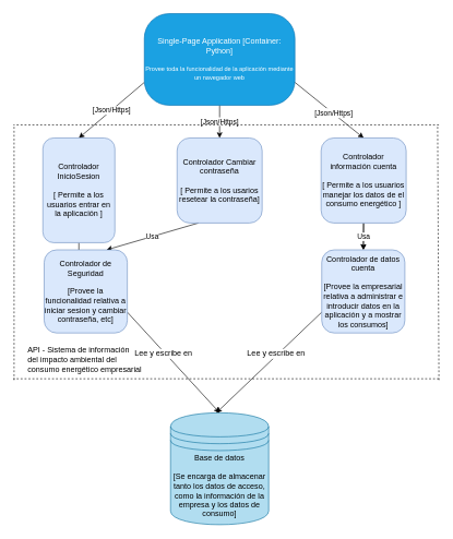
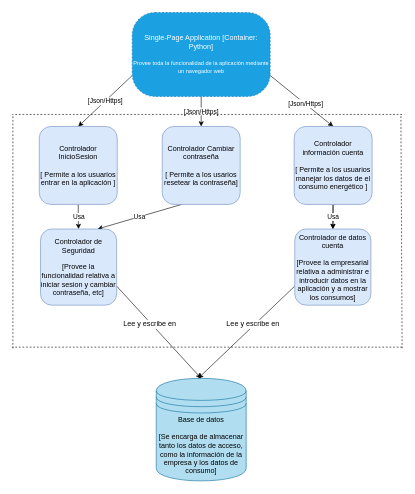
- <mxCell id="6" value="&lt;div class=&quot;page&quot; title=&quot;Page 1&quot;&gt;&lt;div class=&quot;section&quot; style=&quot;&quot;&gt;&lt;div class=&quot;layoutArea&quot;&gt;&lt;div class=&quot;column&quot;&gt;&lt;p&gt;&lt;span style=&quot;font-size: 9pt ; font-family: &amp;quot;helvetica&amp;quot;&quot;&gt;Single-Page Application [Container: Python]&lt;/span&gt;&lt;/p&gt;&lt;p&gt;&lt;span style=&quot;font-size: 7pt ; font-family: &amp;quot;helvetica&amp;quot;&quot;&gt;Provee toda la funcionalidad de la aplicación mediante un navegador web&lt;/span&gt;&lt;/p&gt;&lt;/div&gt;&lt;/div&gt;&lt;/div&gt;&lt;/div&gt;" style="rounded=1;whiteSpace=wrap;html=1;arcSize=27;fillColor=#1ba1e2;strokeColor=#006EAF;labelBackgroundColor=none;fontColor=#ffffff;" parent="1" vertex="1"><mxGeometry x="220" y="20" width="230" height="140" as="geometry" /></mxCell>
+ <mxCell id="6" value="&lt;div class=&quot;page&quot; title=&quot;Page 1&quot;&gt;&lt;div class=&quot;section&quot; style=&quot;&quot;&gt;&lt;div class=&quot;layoutArea&quot;&gt;&lt;div class=&quot;column&quot;&gt;&lt;p&gt;&lt;span style=&quot;font-size: 9pt ; font-family: &amp;quot;helvetica&amp;quot;&quot;&gt;Single-Page Application [Container: Python]&lt;/span&gt;&lt;/p&gt;&lt;p&gt;&lt;span style=&quot;font-size: 7pt ; font-family: &amp;quot;helvetica&amp;quot;&quot;&gt;Provee toda la funcionalidad de la aplicación mediante un navegador web&lt;/span&gt;&lt;/p&gt;&lt;/div&gt;&lt;/div&gt;&lt;/div&gt;&lt;/div&gt;" style="rounded=1;whiteSpace=wrap;html=1;arcSize=27;fillColor=#1ba1e2;strokeColor=#006EAF;labelBackgroundColor=none;fontColor=#ffffff;dashed=1;" parent="1" vertex="1"><mxGeometry x="220" y="20" width="230" height="140" as="geometry" /></mxCell>
- <mxCell id="9" value="&lt;div&gt;Controlador InicioSesion&lt;/div&gt;&lt;div&gt;&lt;br&gt;&lt;/div&gt;&lt;div&gt;[ Permite a los usuarios entrar en la aplicación ]&lt;br&gt;&lt;/div&gt;" style="whiteSpace=wrap;html=1;aspect=fixed;rounded=1;fillColor=#dae8fc;strokeColor=#6c8ebf;" parent="1" vertex="1"><mxGeometry x="65" y="210" width="110" height="160" as="geometry" /></mxCell>
+ <mxCell id="9" value="&lt;div&gt;Controlador InicioSesion&lt;/div&gt;&lt;div&gt;&lt;br&gt;&lt;/div&gt;&lt;div&gt;[ Permite a los usuarios entrar en la aplicación ]&lt;br&gt;&lt;/div&gt;" style="whiteSpace=wrap;html=1;aspect=fixed;rounded=1;fillColor=#dae8fc;strokeColor=#6c8ebf;" parent="1" vertex="1"><mxGeometry x="65" y="210" width="130" height="130" as="geometry" /></mxCell>
- <mxCell id="25" value="&lt;div&gt;API - Sistema de información&lt;/div&gt;&lt;div&gt;del impacto ambiental del&lt;/div&gt;&lt;div&gt;consumo energético empresarial&lt;/div&gt;" style="text;html=1;resizable=0;points=[];autosize=1;align=left;verticalAlign=top;spacingTop=-4;" parent="1" vertex="1"><mxGeometry x="40" y="525" width="190" height="40" as="geometry" /></mxCell>
